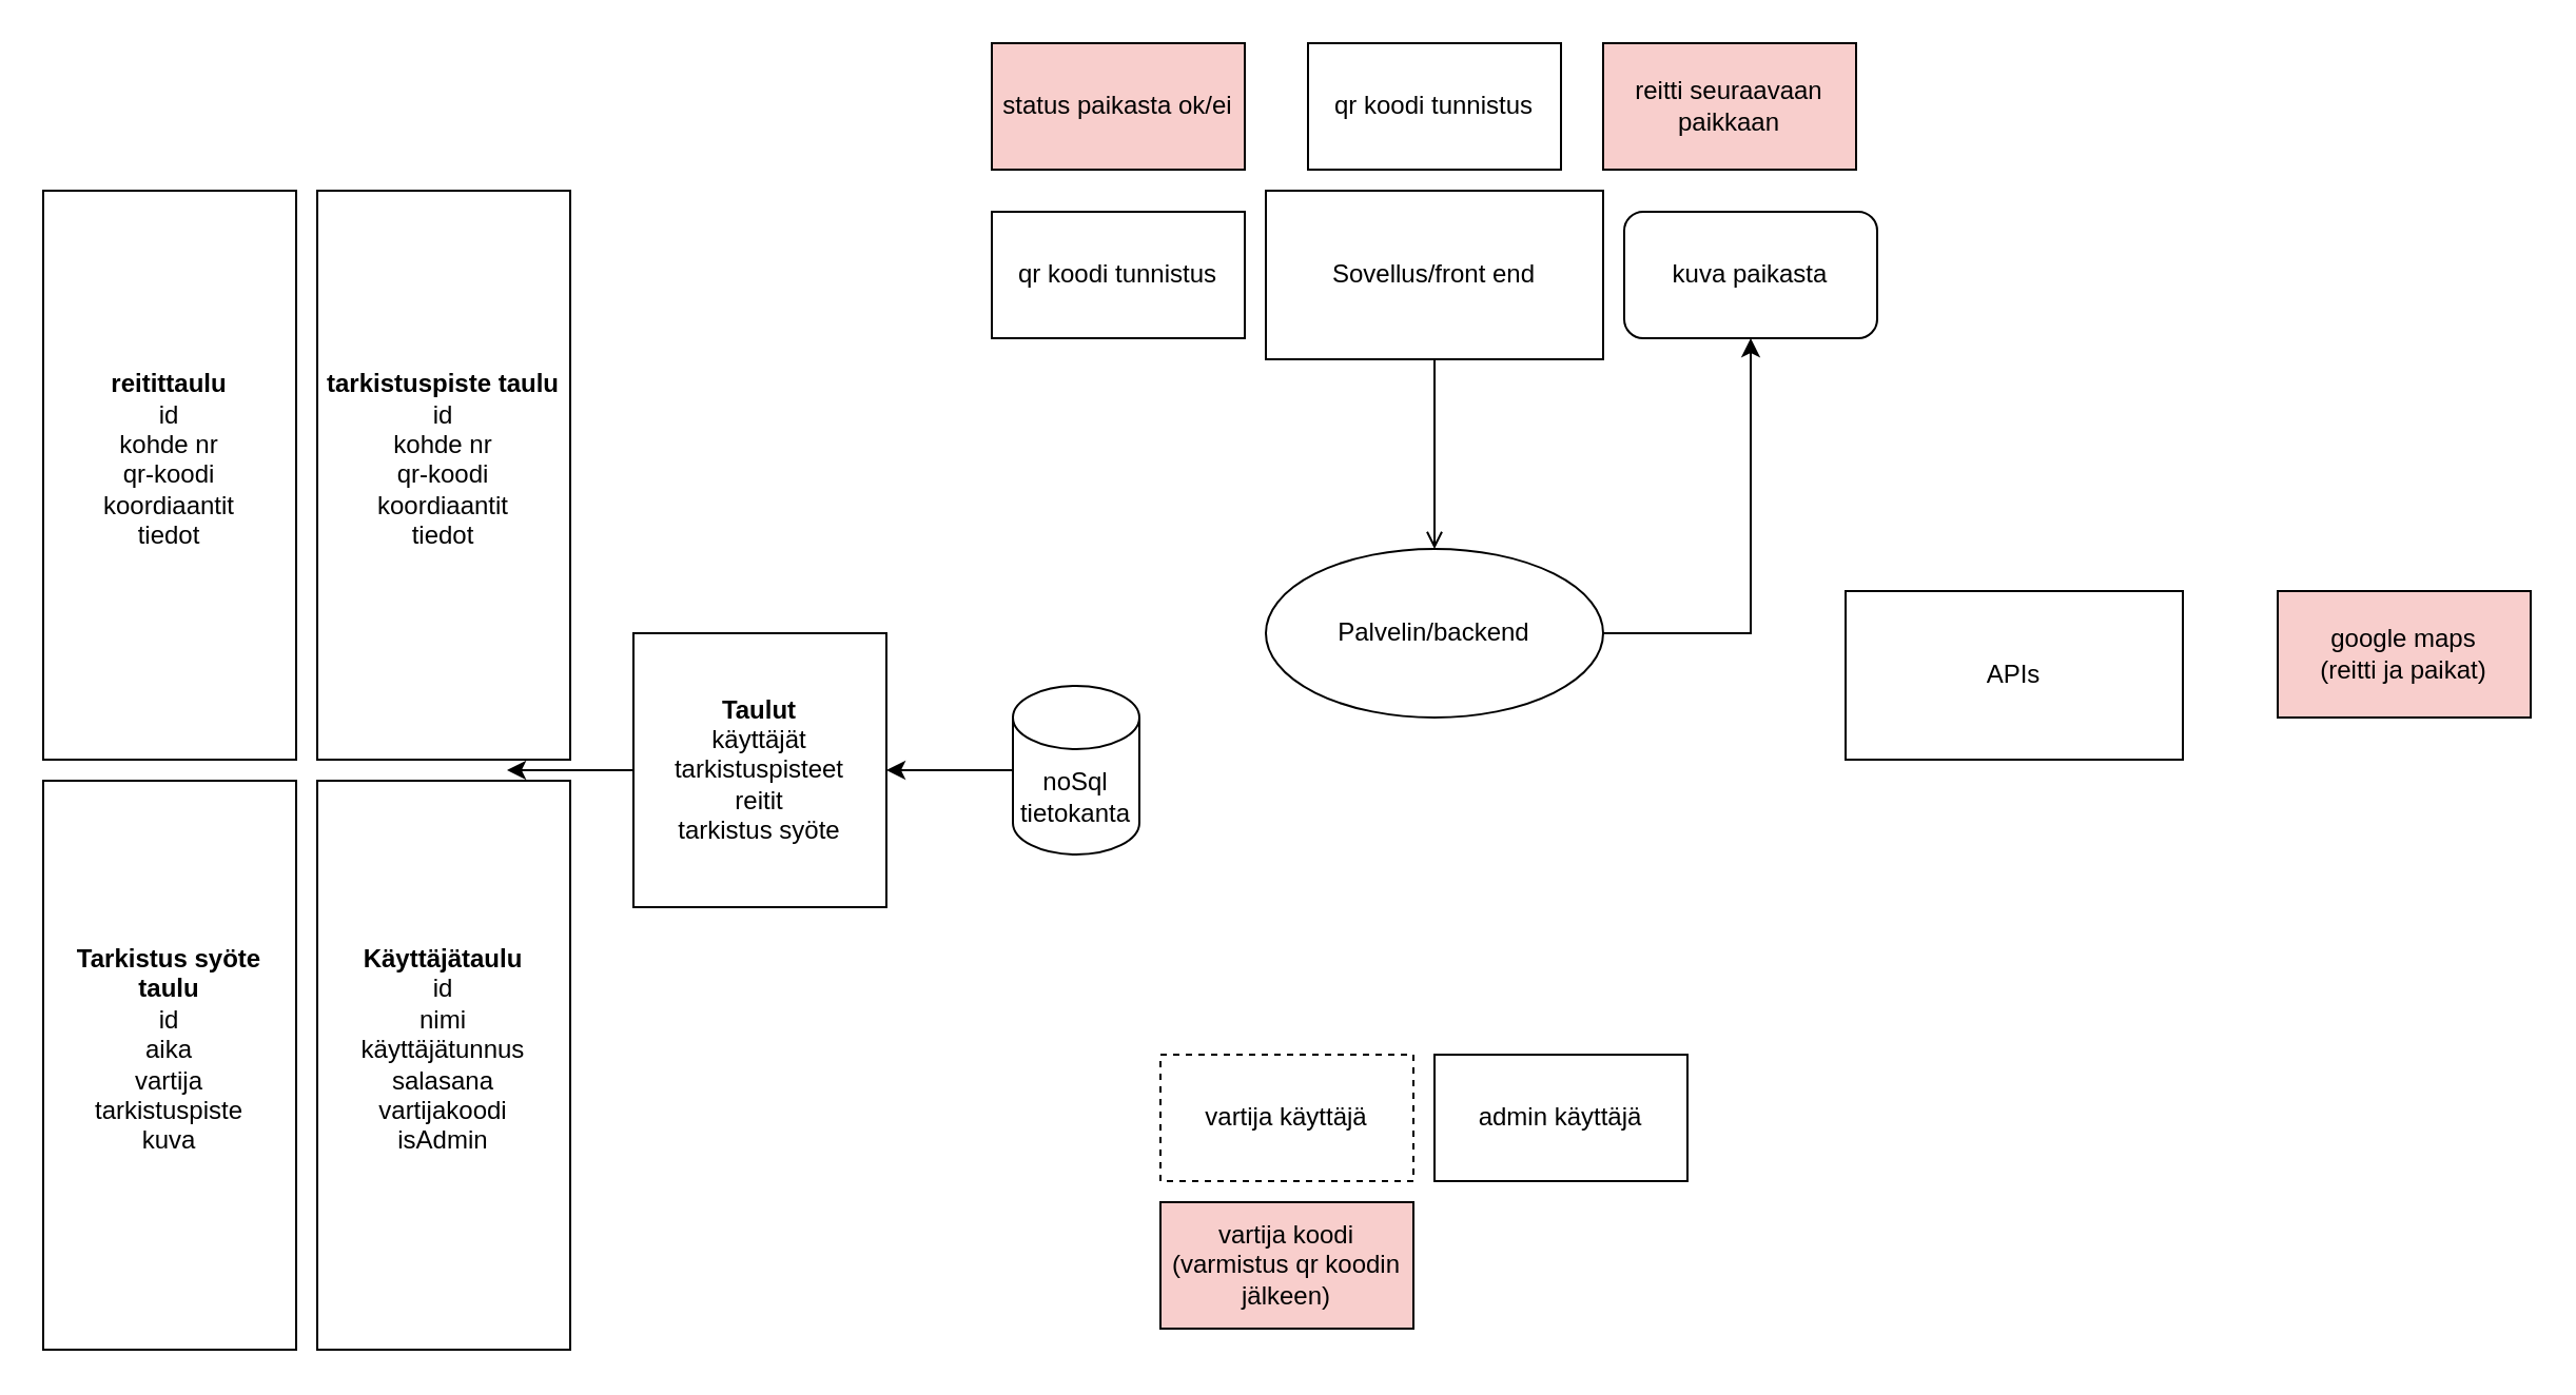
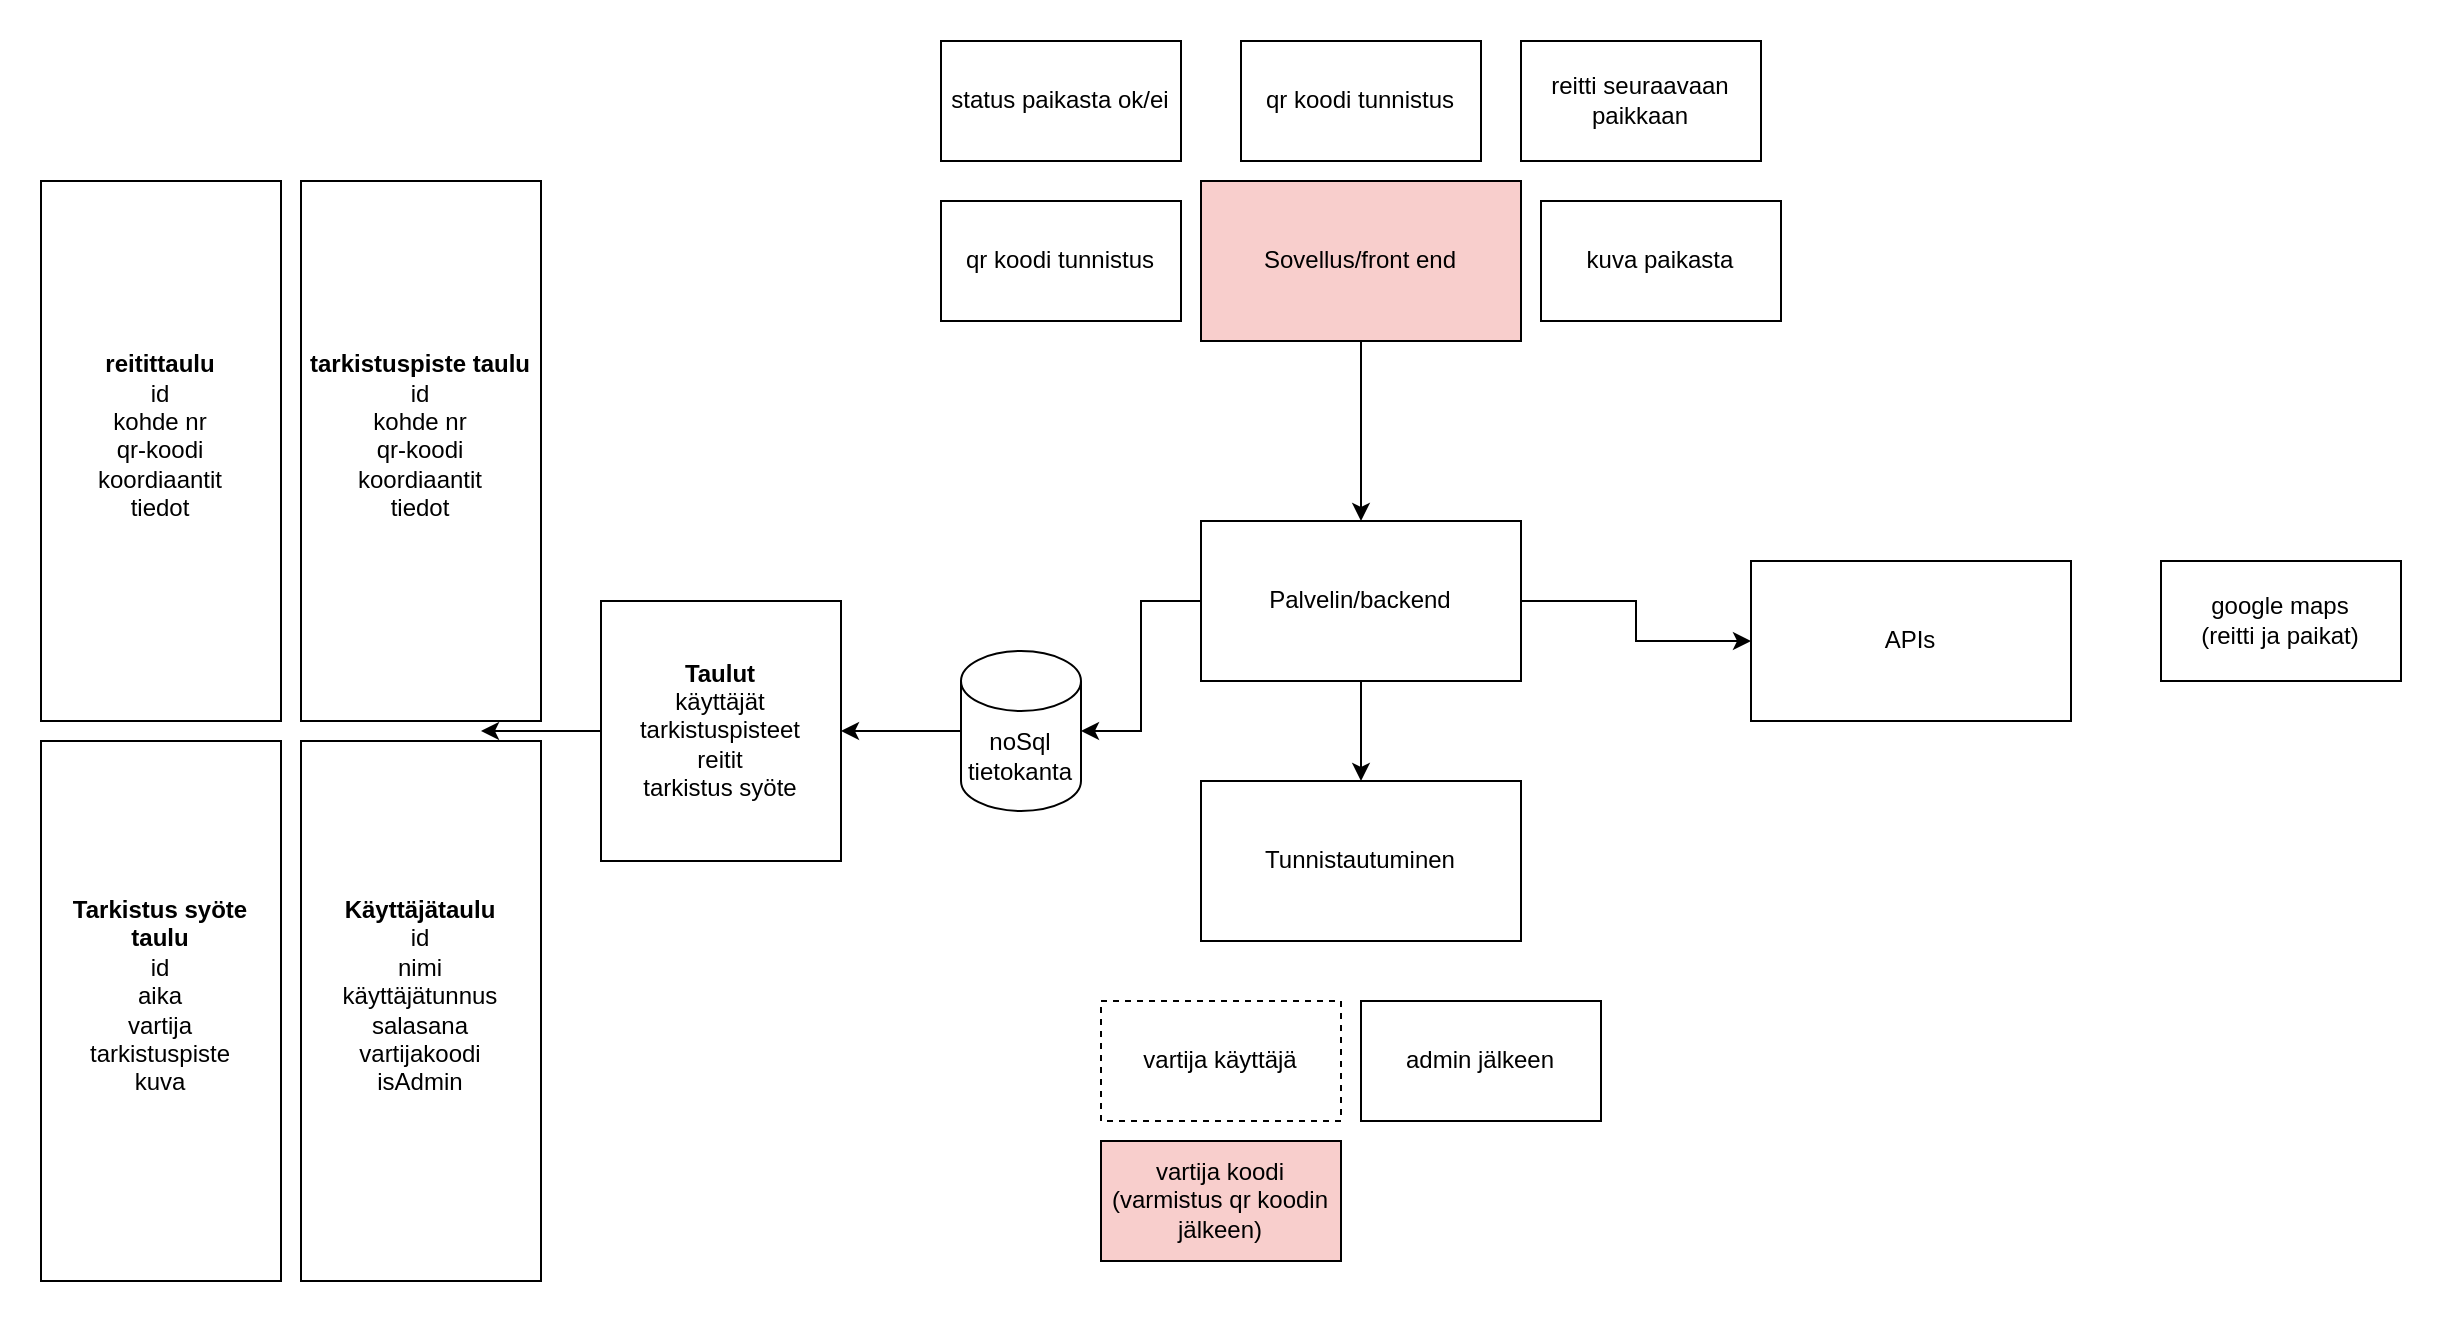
- <mxCell id="23" value="status paikasta ok/ei" style="rounded=0;whiteSpace=wrap;html=1;fillColor=#f8cecc;" vertex="1" parent="1"><mxGeometry x="470" y="20" width="120" height="60" as="geometry" /></mxCell>
+ <mxCell id="23" value="status paikasta ok/ei" style="rounded=0;whiteSpace=wrap;html=1;" vertex="1" parent="1"><mxGeometry x="470" y="20" width="120" height="60" as="geometry" /></mxCell>
- <mxCell id="24" value="reitti seuraavaan paikkaan" style="rounded=0;whiteSpace=wrap;html=1;fillColor=#f8cecc;" vertex="1" parent="1"><mxGeometry x="760" y="20" width="120" height="60" as="geometry" /></mxCell>
+ <mxCell id="24" value="reitti seuraavaan paikkaan" style="rounded=0;whiteSpace=wrap;html=1;" vertex="1" parent="1"><mxGeometry x="760" y="20" width="120" height="60" as="geometry" /></mxCell>
- <mxCell id="3" value="Sovellus/front end" style="rounded=0;whiteSpace=wrap;html=1;" vertex="1" parent="1"><mxGeometry x="600" y="90" width="160" height="80" as="geometry" /></mxCell>
+ <mxCell id="3" value="Sovellus/front end" style="rounded=0;whiteSpace=wrap;html=1;fillColor=#f8cecc;" vertex="1" parent="1"><mxGeometry x="600" y="90" width="160" height="80" as="geometry" /></mxCell>
- <mxCell id="13" value="kuva paikasta" style="whiteSpace=wrap;html=1;rounded=1;" vertex="1" parent="1"><mxGeometry x="770" y="100" width="120" height="60" as="geometry" /></mxCell>
+ <mxCell id="13" value="kuva paikasta" style="rounded=0;whiteSpace=wrap;html=1;" vertex="1" parent="1"><mxGeometry x="770" y="100" width="120" height="60" as="geometry" /></mxCell>
- <mxCell id="4" style="edgeStyle=orthogonalEdgeStyle;rounded=0;orthogonalLoop=1;jettySize=auto;html=1;" edge="1" parent="1" source="7" target="13"><mxGeometry relative="1" as="geometry" /></mxCell>
+ <mxCell id="4" style="edgeStyle=orthogonalEdgeStyle;rounded=0;orthogonalLoop=1;jettySize=auto;html=1;" edge="1" parent="1" source="7" target="25"><mxGeometry relative="1" as="geometry" /></mxCell>
- <mxCell id="2" style="edgeStyle=orthogonalEdgeStyle;rounded=0;orthogonalLoop=1;jettySize=auto;html=1;endArrow=open;" edge="1" parent="1" source="3" target="7"><mxGeometry relative="1" as="geometry" /></mxCell>
+ <mxCell id="2" style="edgeStyle=orthogonalEdgeStyle;rounded=0;orthogonalLoop=1;jettySize=auto;html=1;" edge="1" parent="1" source="3" target="7"><mxGeometry relative="1" as="geometry" /></mxCell>
- <mxCell id="7" value="Palvelin/backend" style="ellipse;whiteSpace=wrap;html=1;" vertex="1" parent="1"><mxGeometry x="600" y="260" width="160" height="80" as="geometry" /></mxCell>
+ <mxCell id="7" value="Palvelin/backend" style="rounded=0;whiteSpace=wrap;html=1;" vertex="1" parent="1"><mxGeometry x="600" y="260" width="160" height="80" as="geometry" /></mxCell>
- <mxCell id="26" value="google maps&lt;div&gt;(reitti ja paikat)&lt;/div&gt;" style="rounded=0;whiteSpace=wrap;html=1;fillColor=#f8cecc;" vertex="1" parent="1"><mxGeometry x="1080" y="280" width="120" height="60" as="geometry" /></mxCell>
+ <mxCell id="26" value="google maps&lt;div&gt;(reitti ja paikat)&lt;/div&gt;" style="rounded=0;whiteSpace=wrap;html=1;" vertex="1" parent="1"><mxGeometry x="1080" y="280" width="120" height="60" as="geometry" /></mxCell>
+ <mxCell id="6" style="edgeStyle=orthogonalEdgeStyle;rounded=0;orthogonalLoop=1;jettySize=auto;html=1;" edge="1" parent="1" source="7" target="16"><mxGeometry relative="1" as="geometry" /></mxCell>
+ <mxCell id="5" style="edgeStyle=orthogonalEdgeStyle;rounded=0;orthogonalLoop=1;jettySize=auto;html=1;entryX=0.5;entryY=0;entryDx=0;entryDy=0;" edge="1" parent="1" source="7" target="8"><mxGeometry relative="1" as="geometry" /></mxCell>
+ <mxCell id="8" value="Tunnistautuminen" style="rounded=0;whiteSpace=wrap;html=1;" vertex="1" parent="1"><mxGeometry x="600" y="390" width="160" height="80" as="geometry" /></mxCell>
- <mxCell id="10" value="admin käyttäjä" style="rounded=0;whiteSpace=wrap;html=1;" vertex="1" parent="1"><mxGeometry x="680" y="500" width="120" height="60" as="geometry" /></mxCell>
+ <mxCell id="10" value="admin jälkeen" style="rounded=0;whiteSpace=wrap;html=1;" vertex="1" parent="1"><mxGeometry x="680" y="500" width="120" height="60" as="geometry" /></mxCell>
